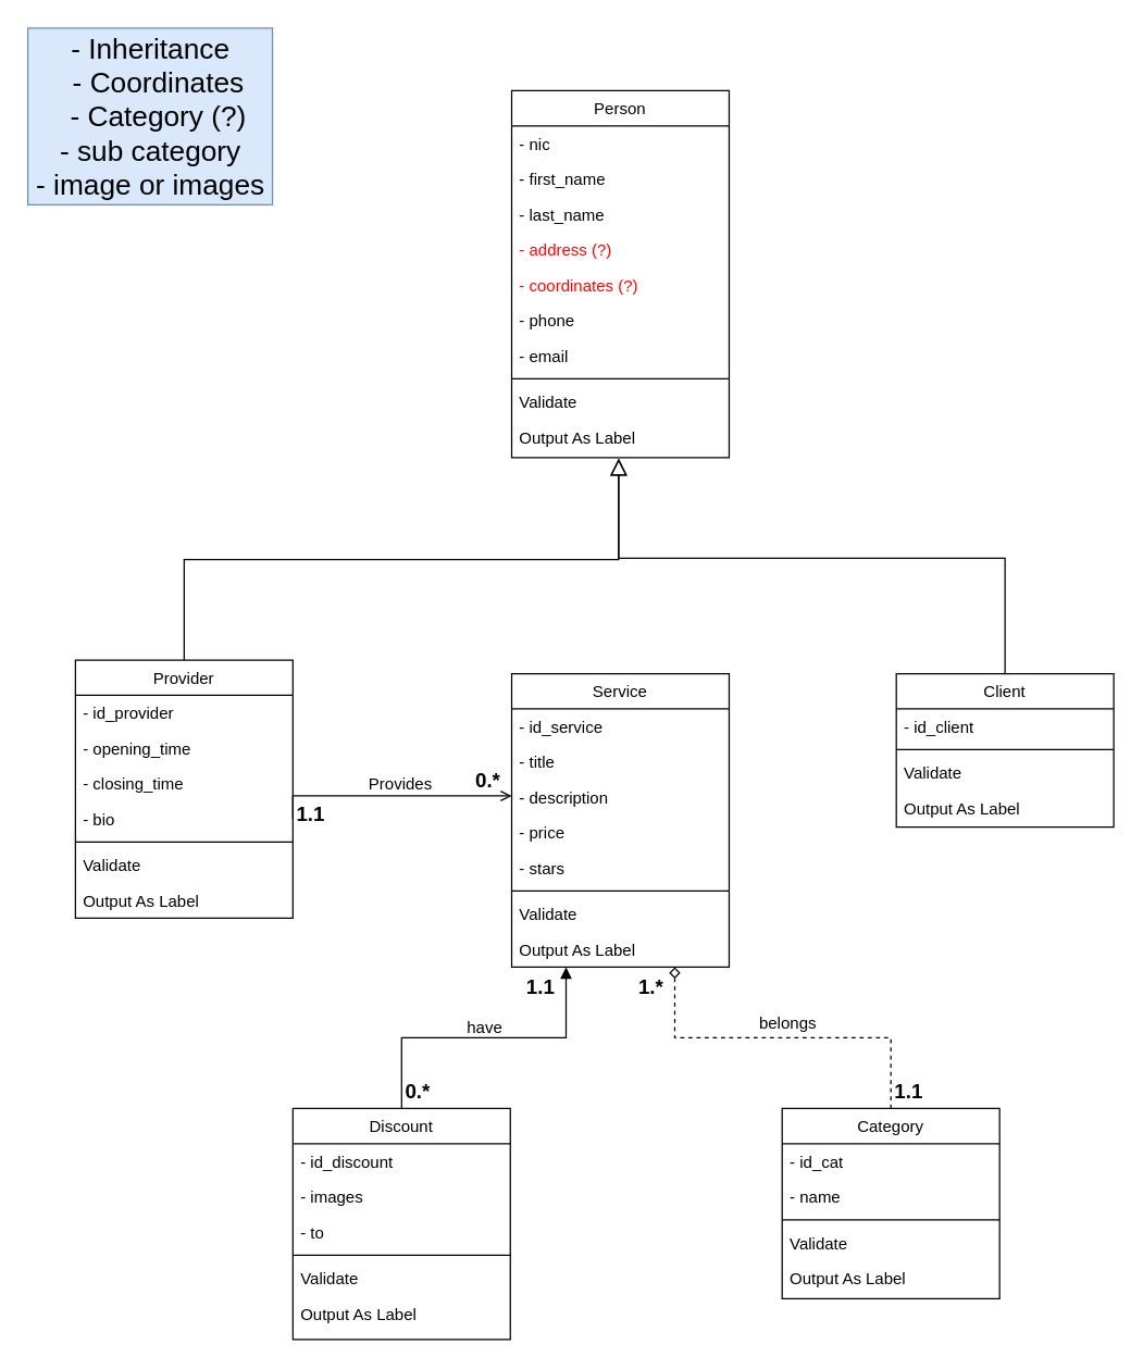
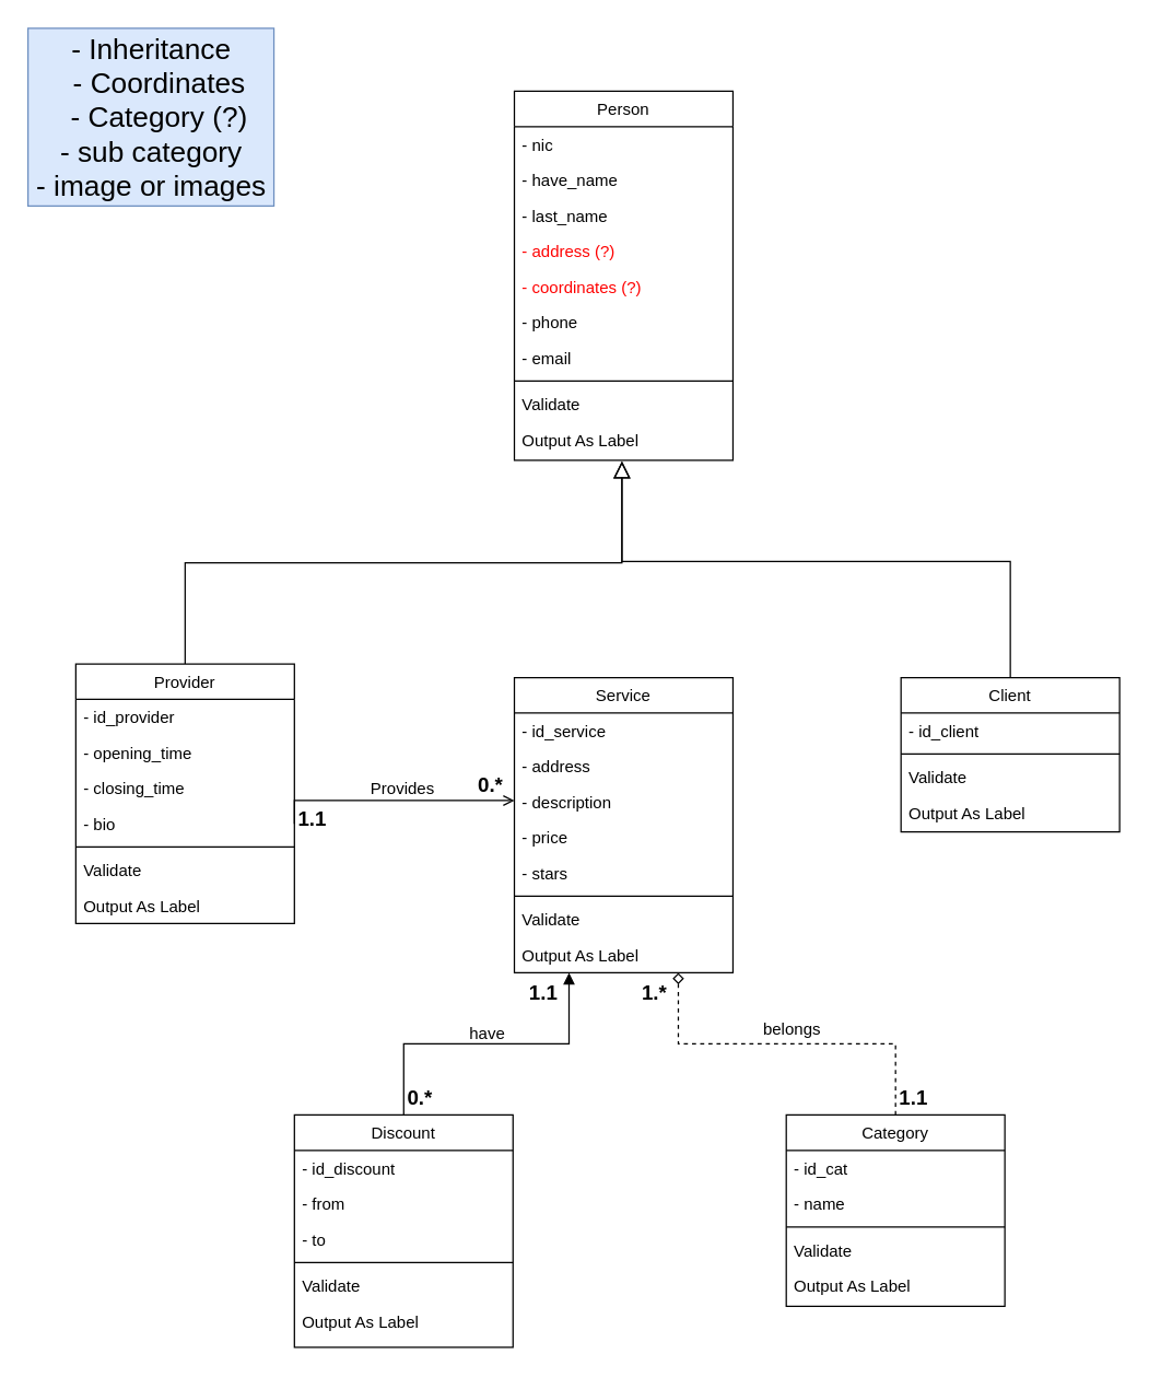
- <mxCell id="30" value="- first_name" style="text;align=left;verticalAlign=top;spacingLeft=4;spacingRight=4;overflow=hidden;rotatable=0;points=[[0,0.5],[1,0.5]];portConstraint=eastwest;rounded=0;shadow=0;html=0;" parent="28" vertex="1"><mxGeometry y="52" width="160" height="26" as="geometry" /></mxCell>
+ <mxCell id="30" value="- have_name" style="text;align=left;verticalAlign=top;spacingLeft=4;spacingRight=4;overflow=hidden;rotatable=0;points=[[0,0.5],[1,0.5]];portConstraint=eastwest;rounded=0;shadow=0;html=0;" parent="28" vertex="1"><mxGeometry y="52" width="160" height="26" as="geometry" /></mxCell>
- <mxCell id="12" value="- title" style="text;align=left;verticalAlign=top;spacingLeft=4;spacingRight=4;overflow=hidden;rotatable=0;points=[[0,0.5],[1,0.5]];portConstraint=eastwest;rounded=0;shadow=0;html=0;" parent="10" vertex="1"><mxGeometry y="52" width="160" height="26" as="geometry" /></mxCell>
+ <mxCell id="12" value="- address" style="text;align=left;verticalAlign=top;spacingLeft=4;spacingRight=4;overflow=hidden;rotatable=0;points=[[0,0.5],[1,0.5]];portConstraint=eastwest;rounded=0;shadow=0;html=0;" parent="10" vertex="1"><mxGeometry y="52" width="160" height="26" as="geometry" /></mxCell>
- <mxCell id="44" value="- images" style="text;align=left;verticalAlign=top;spacingLeft=4;spacingRight=4;overflow=hidden;rotatable=0;points=[[0,0.5],[1,0.5]];portConstraint=eastwest;rounded=0;shadow=0;html=0;" parent="42" vertex="1"><mxGeometry y="52" width="160" height="26" as="geometry" /></mxCell>
+ <mxCell id="44" value="- from" style="text;align=left;verticalAlign=top;spacingLeft=4;spacingRight=4;overflow=hidden;rotatable=0;points=[[0,0.5],[1,0.5]];portConstraint=eastwest;rounded=0;shadow=0;html=0;" parent="42" vertex="1"><mxGeometry y="52" width="160" height="26" as="geometry" /></mxCell>
